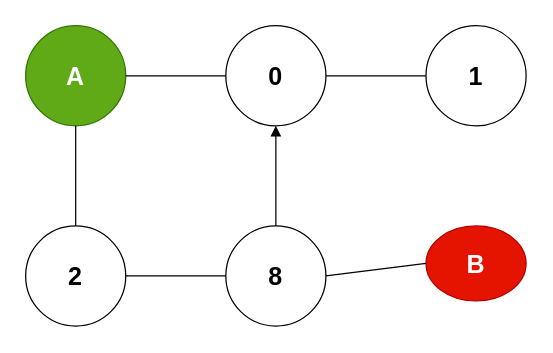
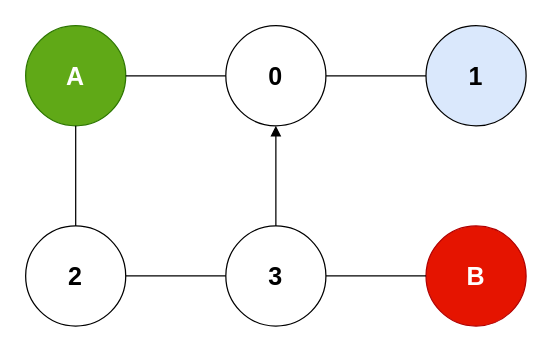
- <mxCell id="4" value="&lt;span style=&quot;font-size: 20px;&quot;&gt;&lt;b&gt;1&lt;/b&gt;&lt;/span&gt;" style="ellipse;whiteSpace=wrap;html=1;aspect=fixed;" parent="1" vertex="1"><mxGeometry x="340" y="20" width="80" height="80" as="geometry" /></mxCell>
+ <mxCell id="4" value="&lt;span style=&quot;font-size: 20px;&quot;&gt;&lt;b&gt;1&lt;/b&gt;&lt;/span&gt;" style="ellipse;whiteSpace=wrap;html=1;aspect=fixed;fillColor=#dae8fc;" parent="1" vertex="1"><mxGeometry x="340" y="20" width="80" height="80" as="geometry" /></mxCell>
- <mxCell id="5" value="&lt;font style=&quot;font-size: 20px;&quot;&gt;&lt;b&gt;B&lt;/b&gt;&lt;/font&gt;" style="ellipse;whiteSpace=wrap;html=1;aspect=fixed;fillColor=light-dark(#E51400,#FF0000);fontColor=#ffffff;strokeColor=#B20000;" parent="1" vertex="1"><mxGeometry x="340" y="180" width="80" height="60" as="geometry" /></mxCell>
+ <mxCell id="5" value="&lt;font style=&quot;font-size: 20px;&quot;&gt;&lt;b&gt;B&lt;/b&gt;&lt;/font&gt;" style="ellipse;whiteSpace=wrap;html=1;aspect=fixed;fillColor=light-dark(#E51400,#FF0000);fontColor=#ffffff;strokeColor=#B20000;" parent="1" vertex="1"><mxGeometry x="340" y="180" width="80" height="80" as="geometry" /></mxCell>
- <mxCell id="9" value="&lt;span style=&quot;font-size: 20px;&quot;&gt;&lt;b&gt;8&lt;/b&gt;&lt;/span&gt;" style="ellipse;whiteSpace=wrap;html=1;aspect=fixed;" vertex="1" parent="1"><mxGeometry x="180" y="180" width="80" height="80" as="geometry" /></mxCell>
+ <mxCell id="9" value="&lt;span style=&quot;font-size: 20px;&quot;&gt;&lt;b&gt;3&lt;/b&gt;&lt;/span&gt;" style="ellipse;whiteSpace=wrap;html=1;aspect=fixed;" vertex="1" parent="1"><mxGeometry x="180" y="180" width="80" height="80" as="geometry" /></mxCell>
